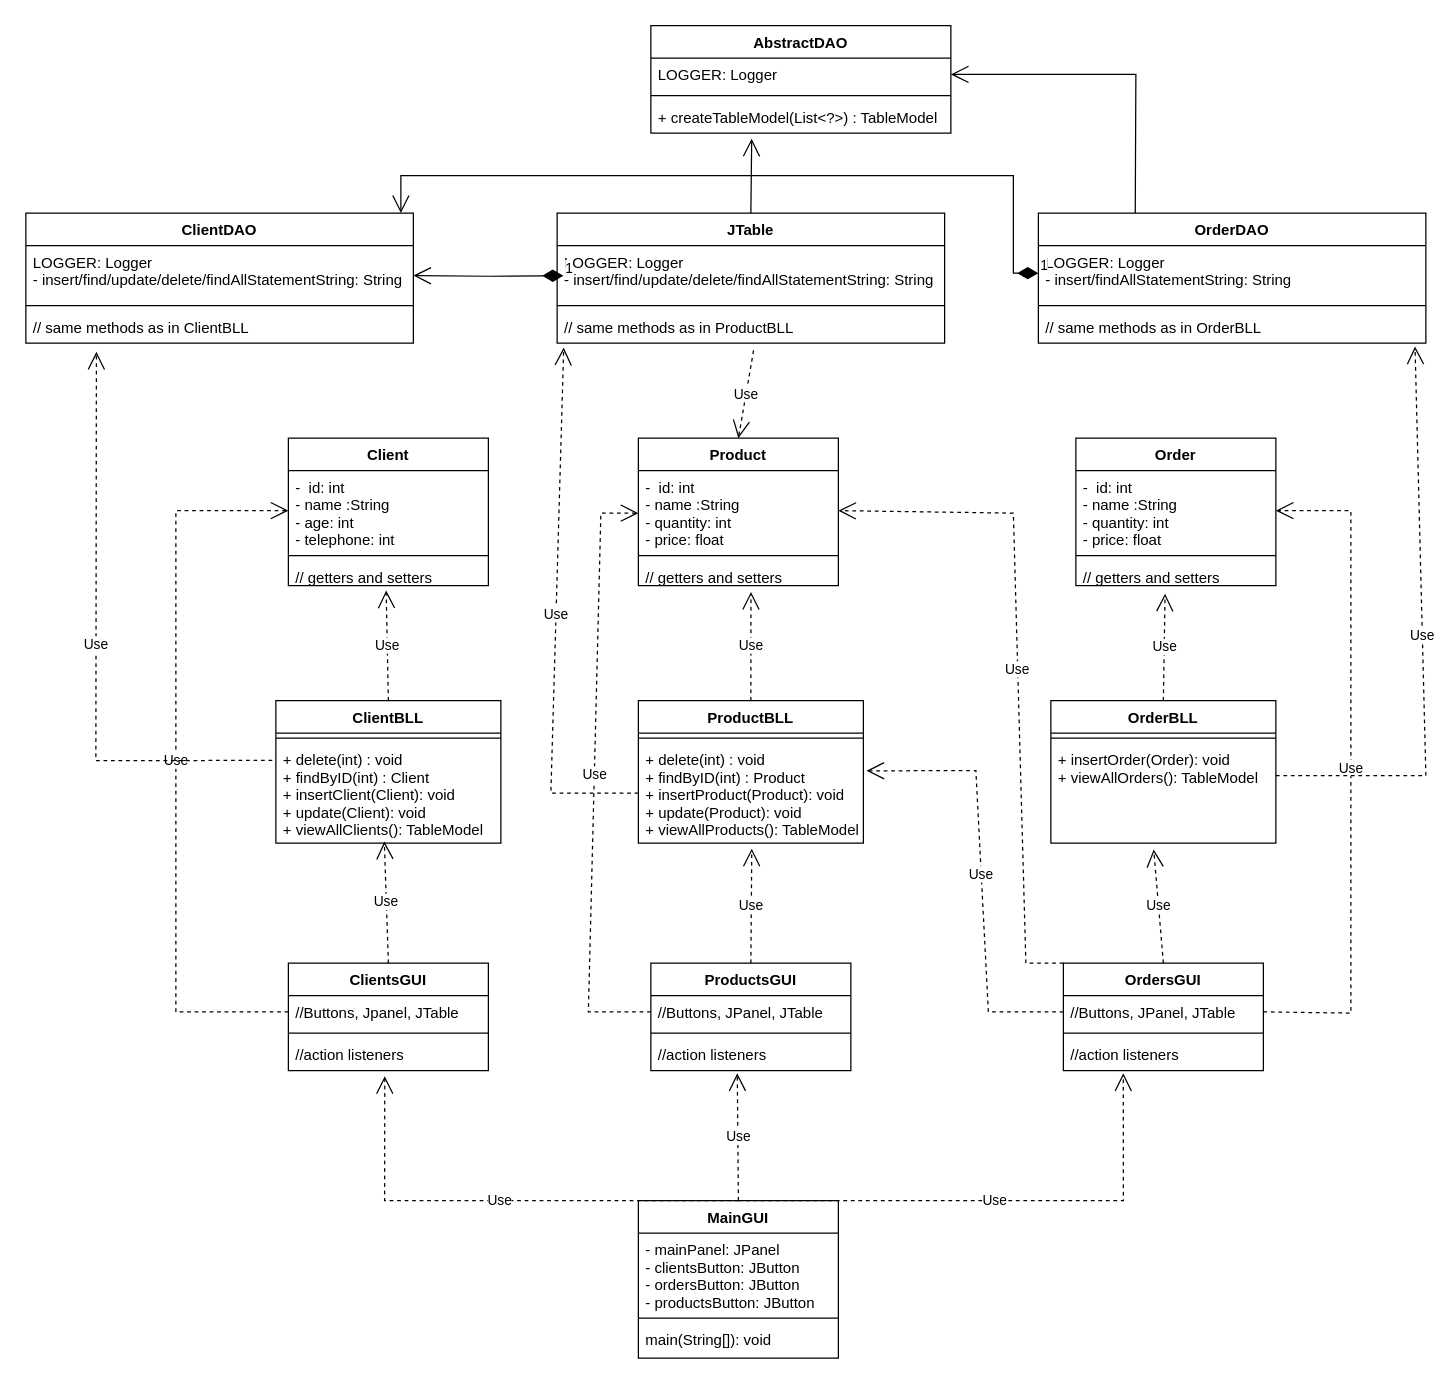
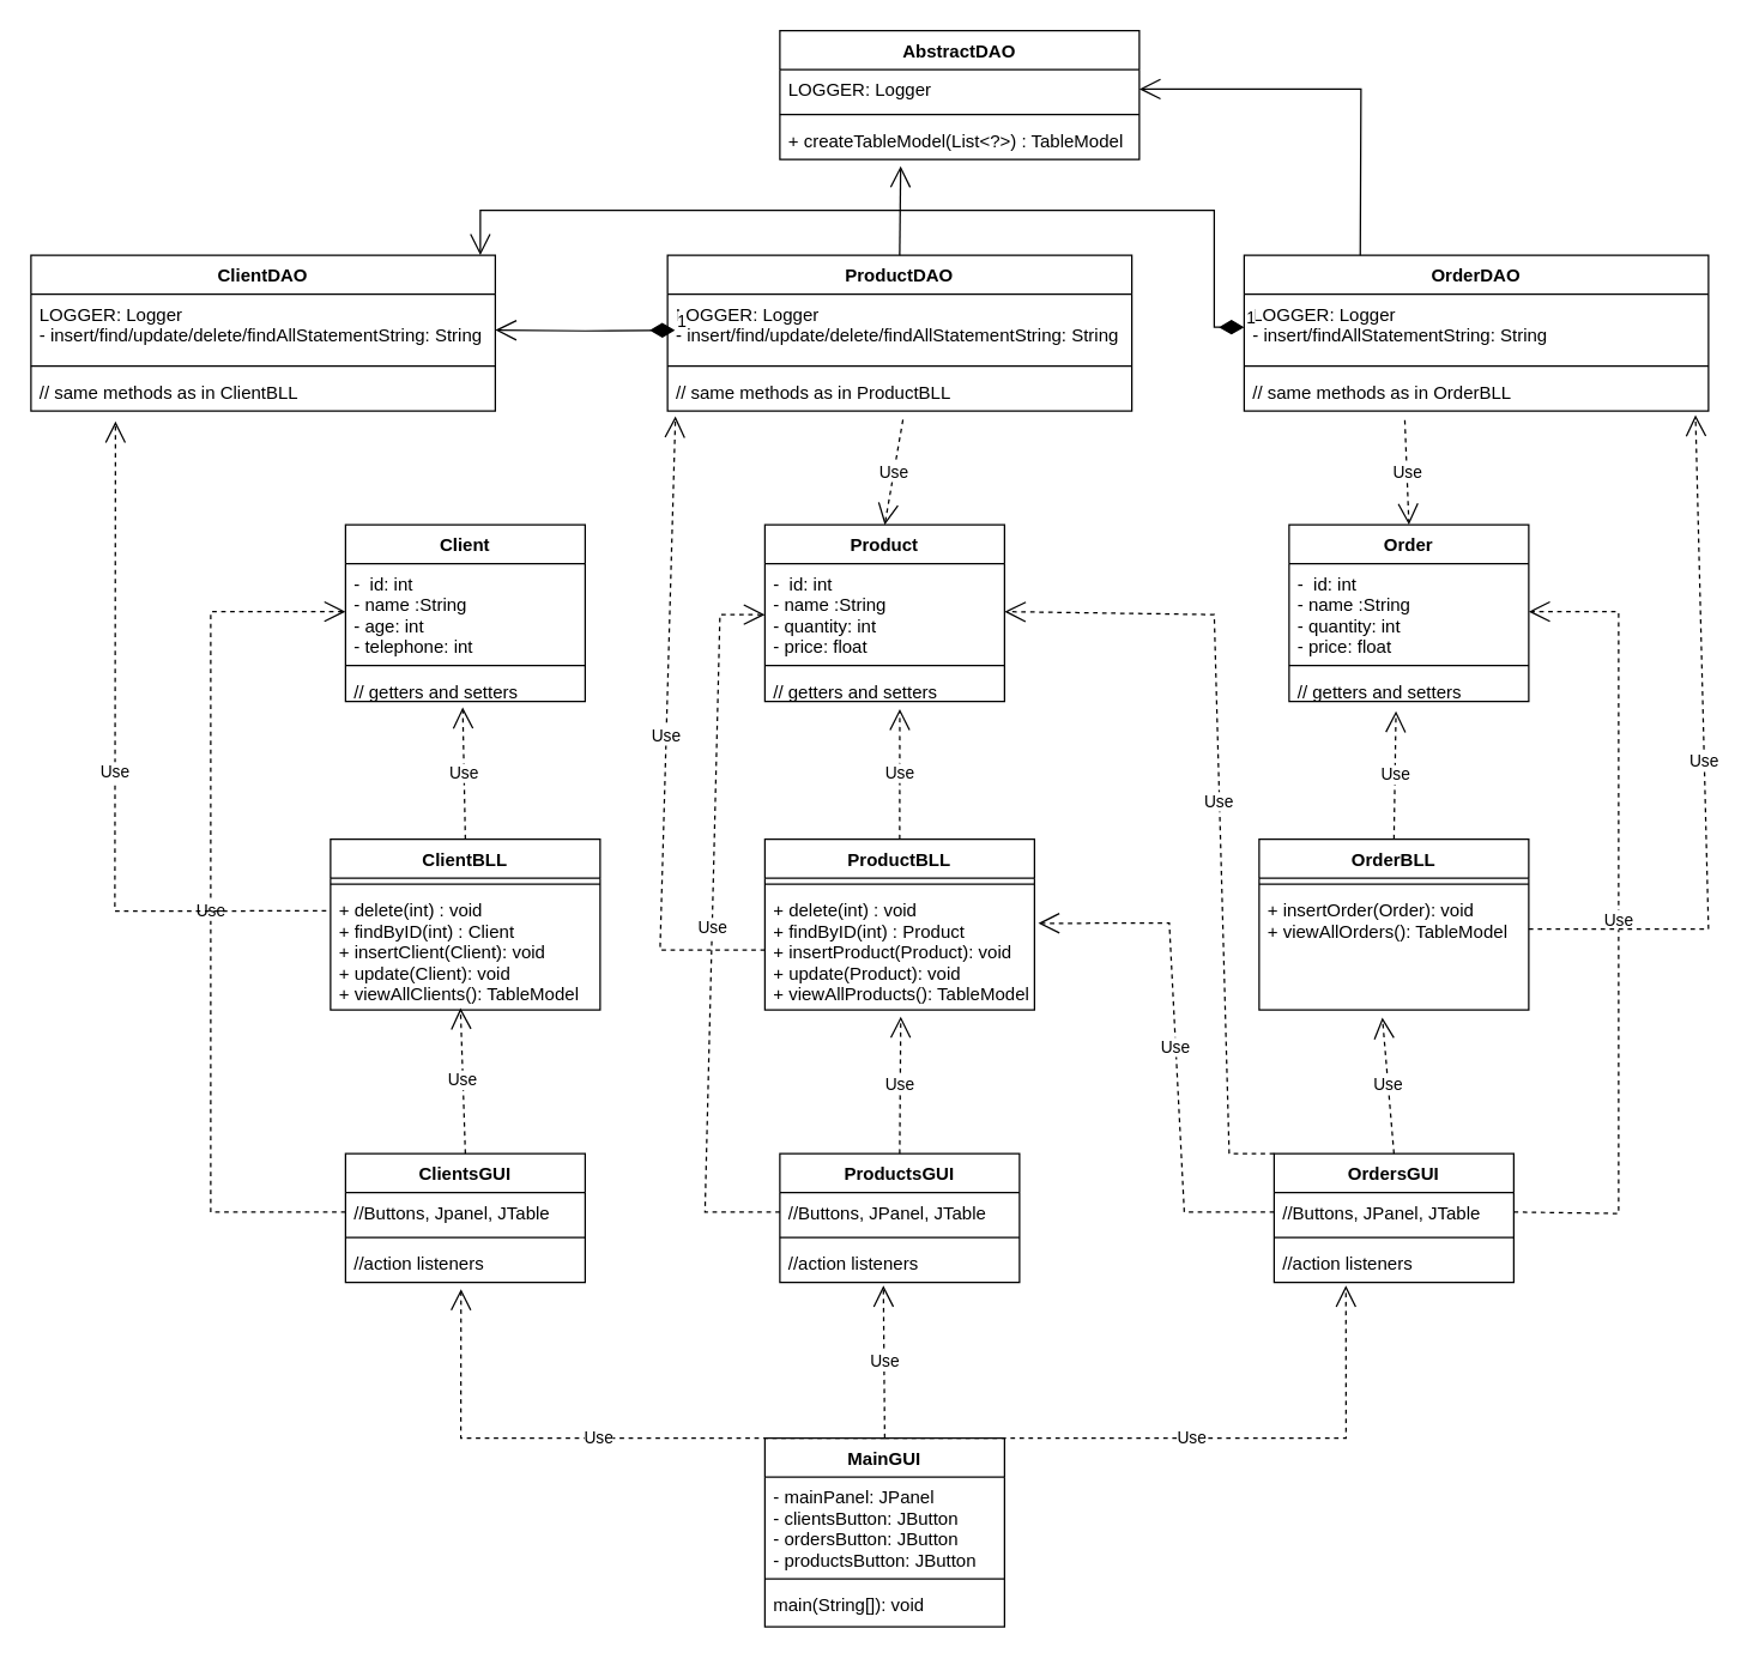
- <mxCell id="44" value="JTable" style="swimlane;fontStyle=1;align=center;verticalAlign=top;childLayout=stackLayout;horizontal=1;startSize=26;horizontalStack=0;resizeParent=1;resizeParentMax=0;resizeLast=0;collapsible=1;marginBottom=0;" vertex="1" parent="1"><mxGeometry x="445" y="170" width="310" height="104" as="geometry" /></mxCell>
+ <mxCell id="44" value="ProductDAO" style="swimlane;fontStyle=1;align=center;verticalAlign=top;childLayout=stackLayout;horizontal=1;startSize=26;horizontalStack=0;resizeParent=1;resizeParentMax=0;resizeLast=0;collapsible=1;marginBottom=0;" vertex="1" parent="1"><mxGeometry x="445" y="170" width="310" height="104" as="geometry" /></mxCell>
+ <mxCell id="69" value="Use" style="endArrow=open;endSize=12;dashed=1;html=1;rounded=0;entryX=0.5;entryY=0;entryDx=0;entryDy=0;exitX=0.346;exitY=1.236;exitDx=0;exitDy=0;exitPerimeter=0;" edge="1" parent="1" source="67" target="59"><mxGeometry width="160" relative="1" as="geometry"><mxPoint x="920" y="270" as="sourcePoint" /><mxPoint x="1080" y="270" as="targetPoint" /></mxGeometry></mxCell>
